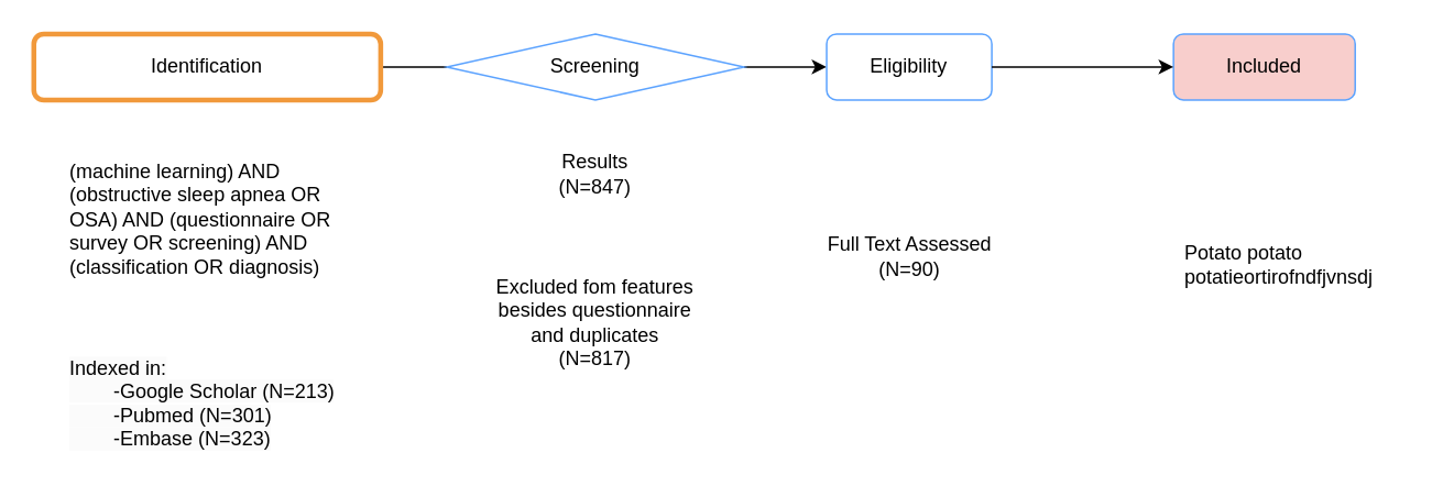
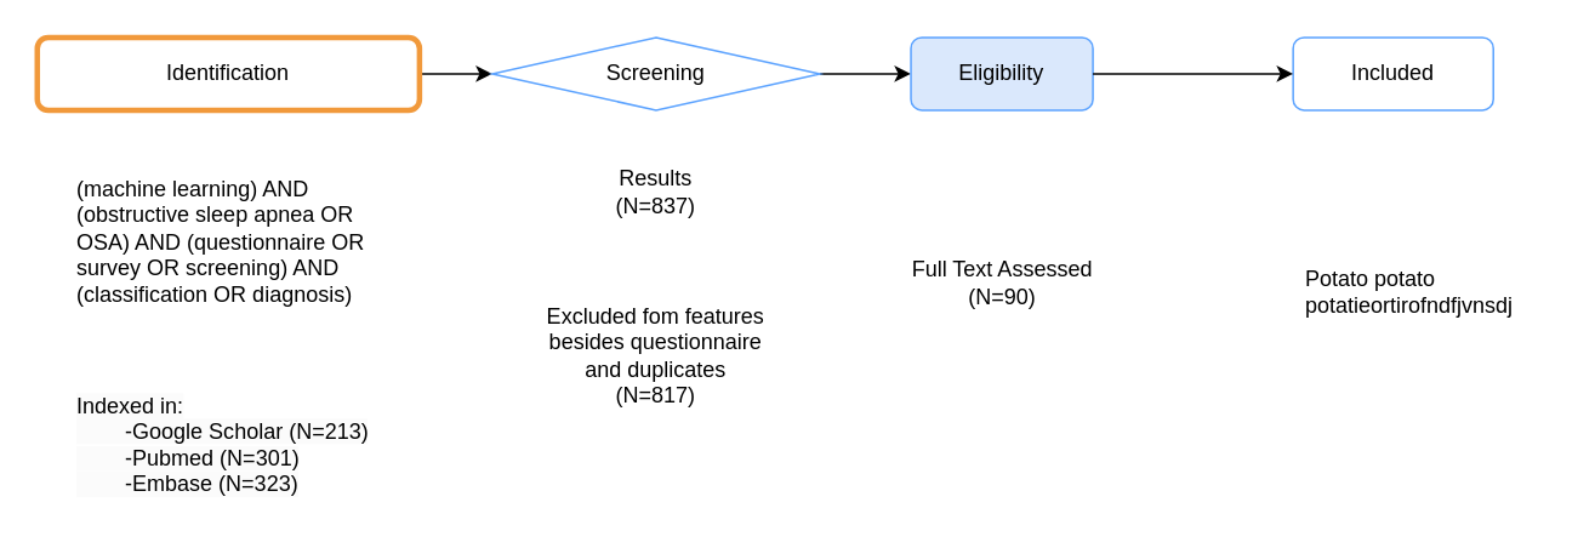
- <mxCell id="2" style="edgeStyle=orthogonalEdgeStyle;rounded=0;orthogonalLoop=1;jettySize=auto;html=1;exitX=1;exitY=0.5;exitDx=0;exitDy=0;entryX=0;entryY=0.5;entryDx=0;entryDy=0;endArrow=none;" edge="1" parent="1" source="10" target="6"><mxGeometry relative="1" as="geometry" /></mxCell>
+ <mxCell id="2" style="edgeStyle=orthogonalEdgeStyle;rounded=0;orthogonalLoop=1;jettySize=auto;html=1;exitX=1;exitY=0.5;exitDx=0;exitDy=0;entryX=0;entryY=0.5;entryDx=0;entryDy=0;" edge="1" parent="1" source="10" target="6"><mxGeometry relative="1" as="geometry" /></mxCell>
- <mxCell id="14" value="Eligibility" style="rounded=1;whiteSpace=wrap;html=1;strokeColor=#5CA3FF;" vertex="1" parent="13"><mxGeometry x="2.5" width="100" height="40" as="geometry" /></mxCell>
+ <mxCell id="14" value="Eligibility" style="rounded=1;whiteSpace=wrap;html=1;strokeColor=#5CA3FF;fillColor=#dae8fc;" vertex="1" parent="13"><mxGeometry x="2.5" width="100" height="40" as="geometry" /></mxCell>
- <mxCell id="4" value="Included" style="rounded=1;whiteSpace=wrap;html=1;strokeColor=#5CA3FF;fillColor=#f8cecc;" vertex="1" parent="1"><mxGeometry x="710" y="20" width="110" height="40" as="geometry" /></mxCell>
+ <mxCell id="4" value="Included" style="rounded=1;whiteSpace=wrap;html=1;strokeColor=#5CA3FF;" vertex="1" parent="1"><mxGeometry x="710" y="20" width="110" height="40" as="geometry" /></mxCell>
- <mxCell id="7" value="Results&lt;br&gt;(N=847)" style="text;html=1;strokeColor=none;fillColor=none;align=center;verticalAlign=middle;whiteSpace=wrap;rounded=0;" vertex="1" parent="5"><mxGeometry x="25" y="70" width="130" height="30" as="geometry" /></mxCell>
+ <mxCell id="7" value="Results&lt;br&gt;(N=837)" style="text;html=1;strokeColor=none;fillColor=none;align=center;verticalAlign=middle;whiteSpace=wrap;rounded=0;" vertex="1" parent="5"><mxGeometry x="25" y="70" width="130" height="30" as="geometry" /></mxCell>
